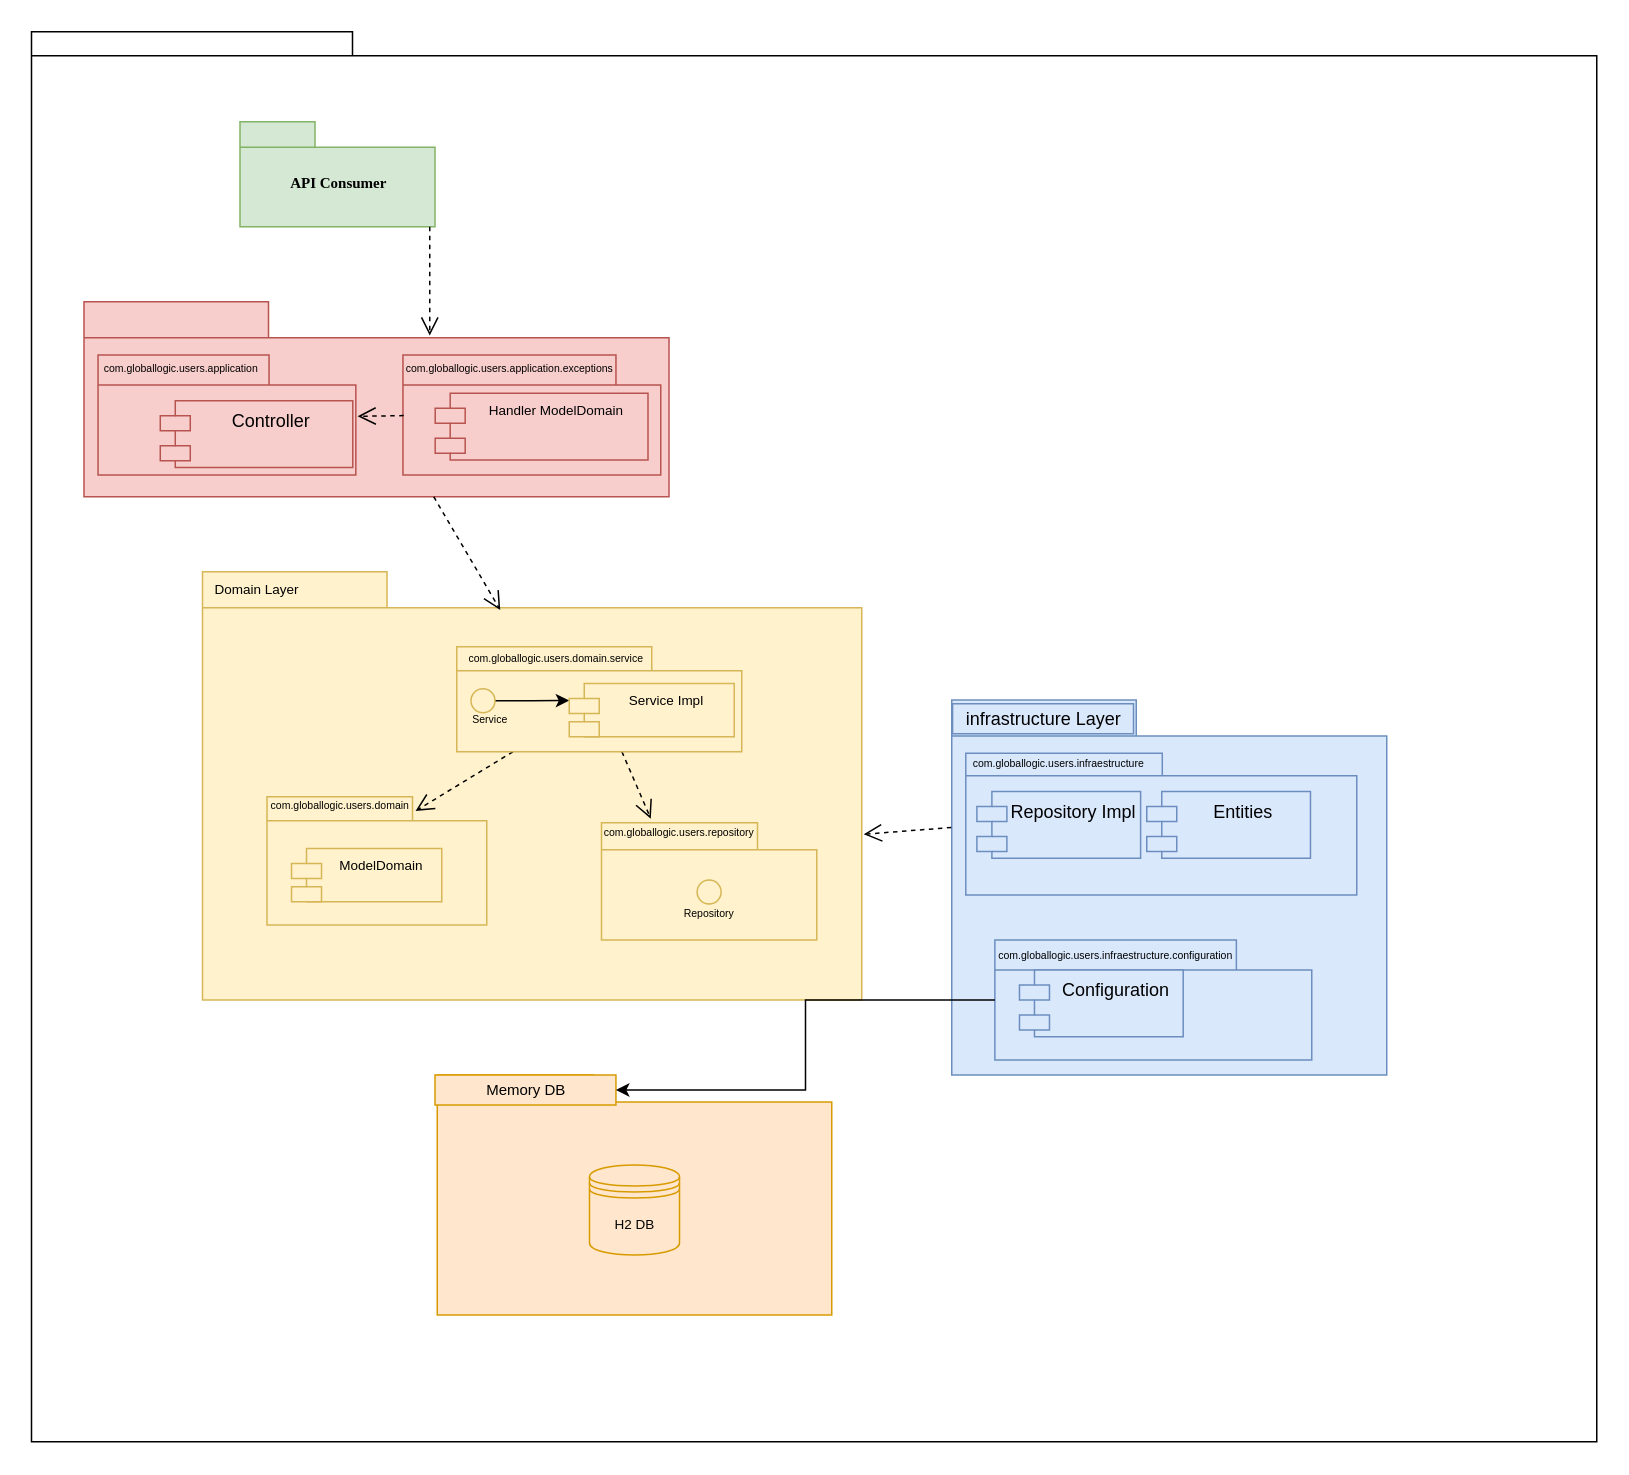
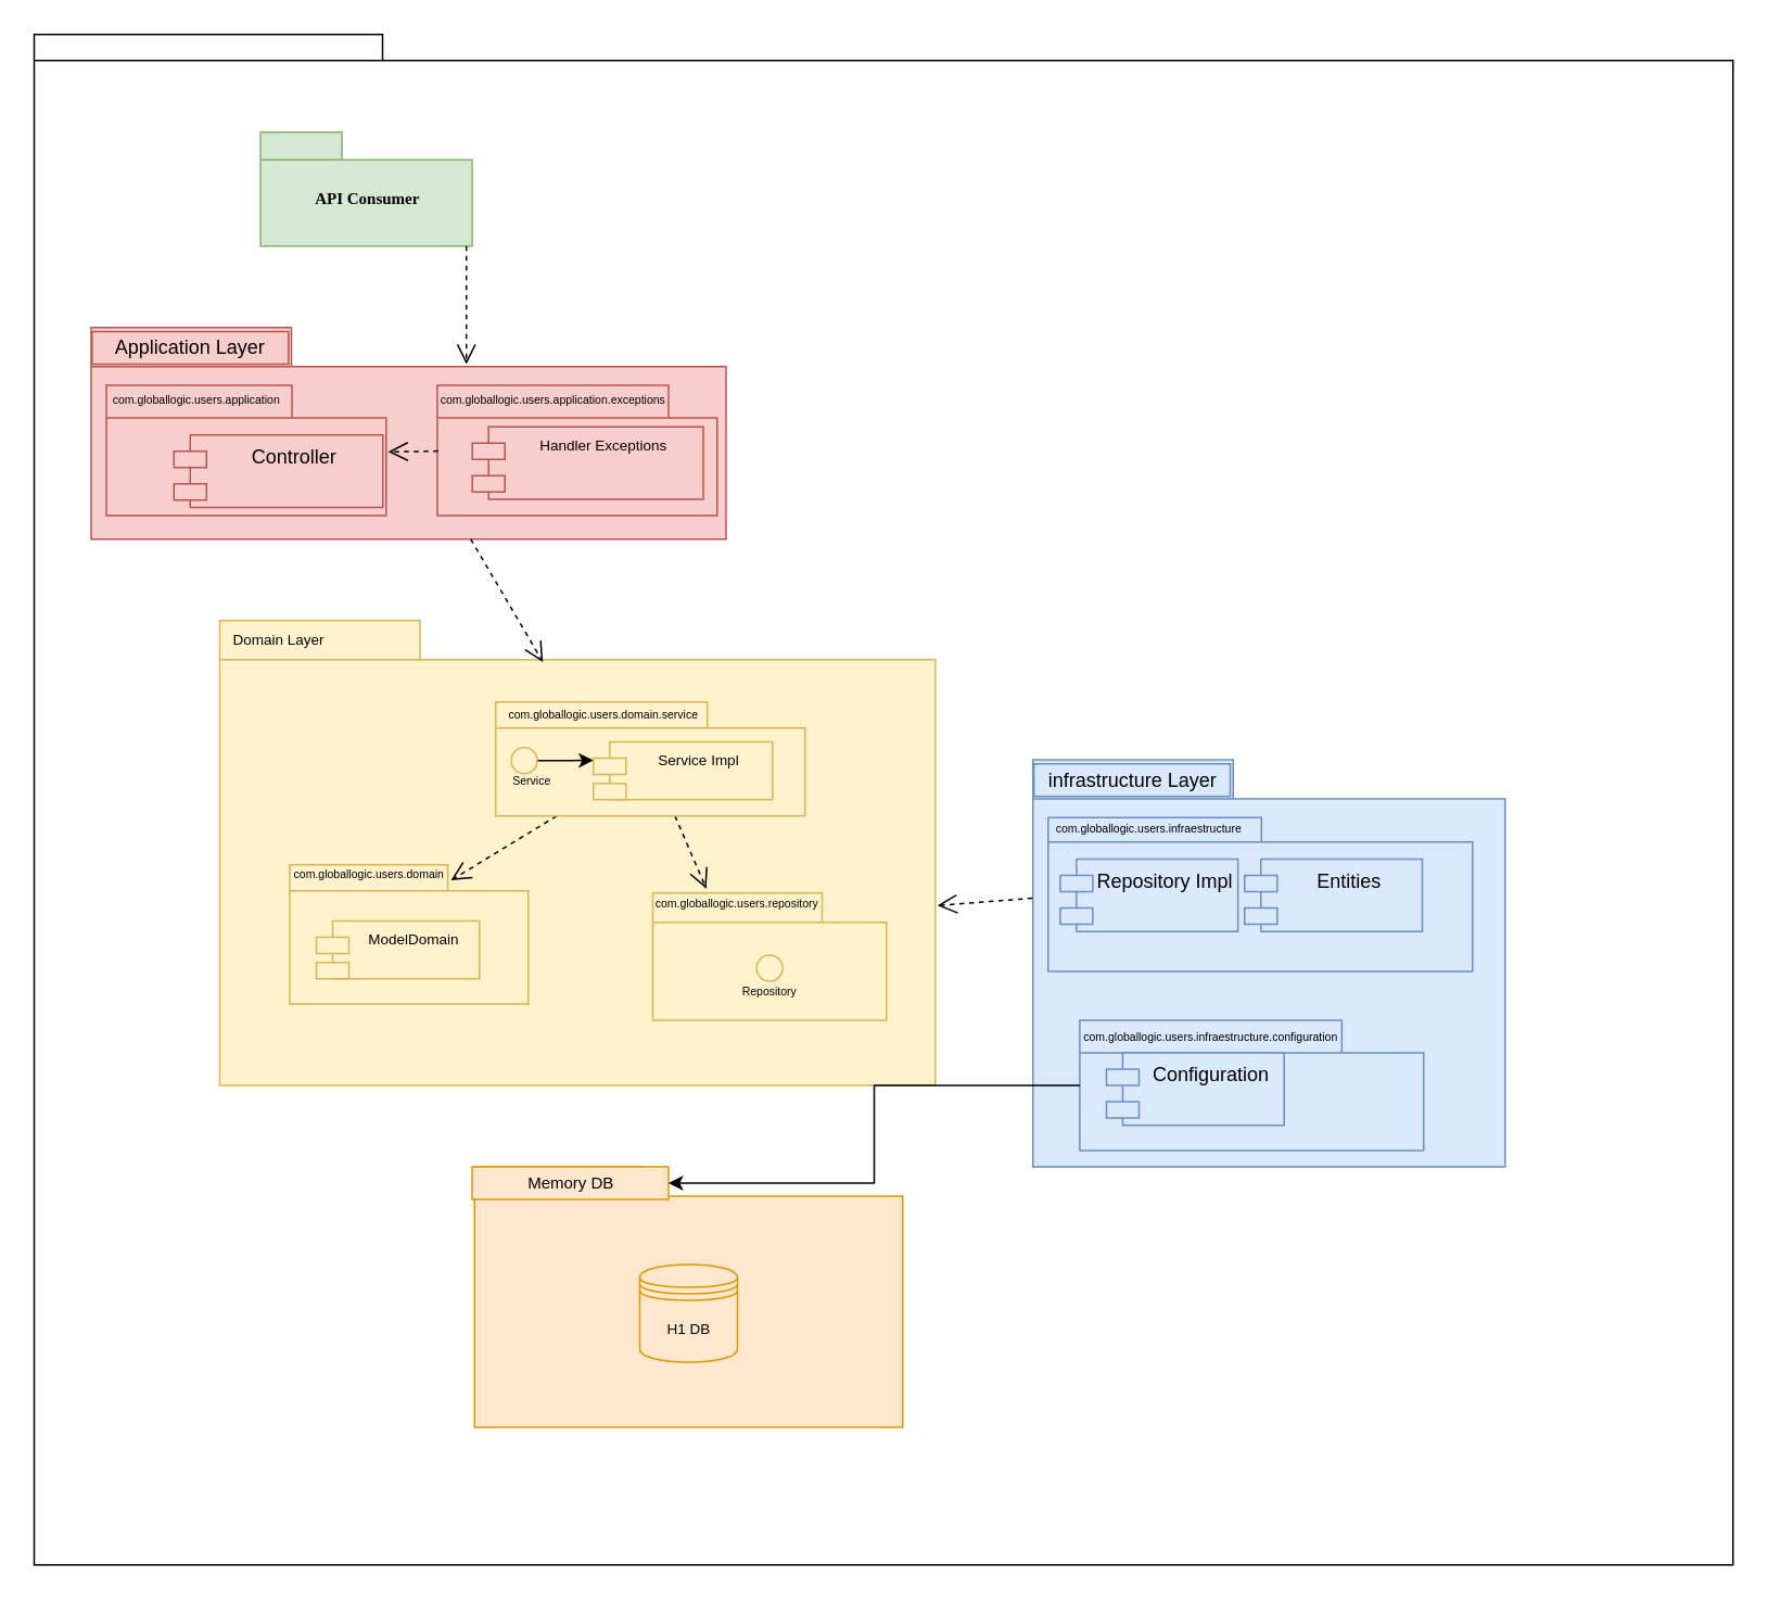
+ <mxCell id="9" value="Application Layer" style="text;html=1;strokeColor=#b85450;fillColor=#f8cecc;align=center;verticalAlign=middle;whiteSpace=wrap;rounded=0;" vertex="1" parent="6"><mxGeometry x="0.551" y="2.5" width="120.63" height="20" as="geometry" /></mxCell>
- <mxCell id="14" value="Handler ModelDomain" style="shape=module;align=left;spacingLeft=20;align=center;verticalAlign=top;fontSize=9;fillColor=#f8cecc;strokeColor=#b85450;" vertex="1" parent="6"><mxGeometry x="234.13" y="61" width="141.87" height="44.5" as="geometry" /></mxCell>
+ <mxCell id="14" value="Handler Exceptions" style="shape=module;align=left;spacingLeft=20;align=center;verticalAlign=top;fontSize=9;fillColor=#f8cecc;strokeColor=#b85450;" vertex="1" parent="6"><mxGeometry x="234.13" y="61" width="141.87" height="44.5" as="geometry" /></mxCell>
- <mxCell id="29" value="Service Impl" style="shape=module;align=left;spacingLeft=20;align=center;verticalAlign=top;fontSize=9;fillColor=#fff2cc;strokeColor=#d6b656;" vertex="1" parent="1"><mxGeometry x="379" y="455" width="110" height="35.5" as="geometry" /></mxCell>
+ <mxCell id="29" value="Service Impl" style="shape=module;align=left;spacingLeft=20;align=center;verticalAlign=top;fontSize=9;fillColor=#fff2cc;strokeColor=#d6b656;" vertex="1" parent="1"><mxGeometry x="364" y="455" width="110" height="35.5" as="geometry" /></mxCell>
- <mxCell id="46" value="H2 DB" style="shape=datastore;whiteSpace=wrap;html=1;fontSize=9;fillColor=#ffe6cc;strokeColor=#d79b00;" vertex="1" parent="1"><mxGeometry x="392.5" y="776" width="60" height="60" as="geometry" /></mxCell>
+ <mxCell id="46" value="H1 DB" style="shape=datastore;whiteSpace=wrap;html=1;fontSize=9;fillColor=#ffe6cc;strokeColor=#d79b00;" vertex="1" parent="1"><mxGeometry x="392.5" y="776" width="60" height="60" as="geometry" /></mxCell>
